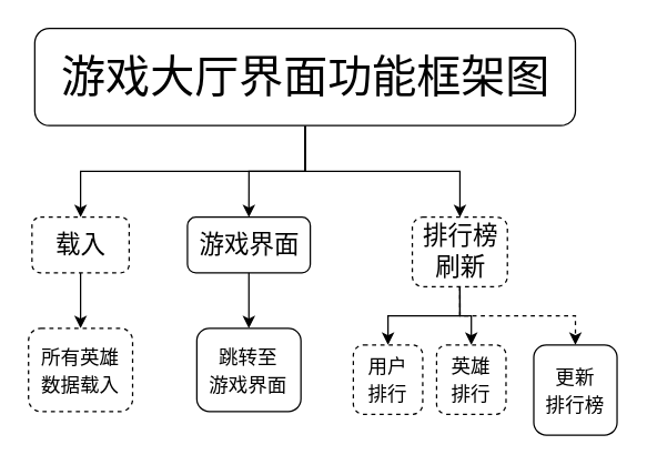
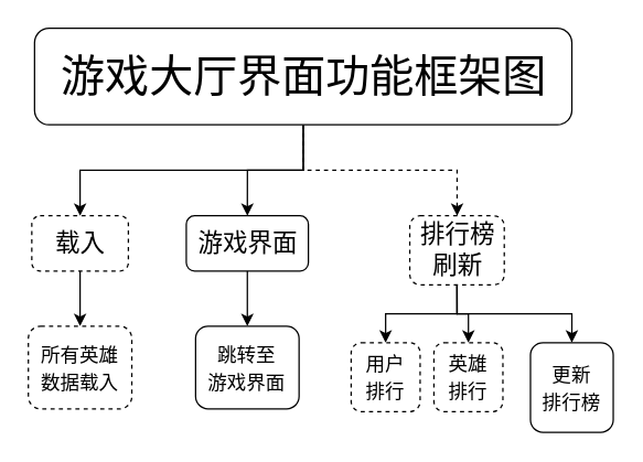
- <mxCell id="3" style="edgeStyle=orthogonalEdgeStyle;rounded=0;orthogonalLoop=1;jettySize=auto;html=1;fontFamily=Times New Roman;fontSize=16;" edge="1" parent="1" source="5" target="13"><mxGeometry relative="1" as="geometry" /></mxCell>
+ <mxCell id="3" style="edgeStyle=orthogonalEdgeStyle;rounded=0;orthogonalLoop=1;jettySize=auto;html=1;fontFamily=Times New Roman;fontSize=16;dashed=1;" edge="1" parent="1" source="5" target="13"><mxGeometry relative="1" as="geometry" /></mxCell>
- <mxCell id="11" style="edgeStyle=orthogonalEdgeStyle;rounded=0;orthogonalLoop=1;jettySize=auto;html=1;exitX=0.5;exitY=1;exitDx=0;exitDy=0;entryX=0.5;entryY=0;entryDx=0;entryDy=0;dashed=1;" edge="1" parent="1" source="13" target="18"><mxGeometry relative="1" as="geometry" /></mxCell>
+ <mxCell id="11" style="edgeStyle=orthogonalEdgeStyle;rounded=0;orthogonalLoop=1;jettySize=auto;html=1;exitX=0.5;exitY=1;exitDx=0;exitDy=0;entryX=0.5;entryY=0;entryDx=0;entryDy=0;" edge="1" parent="1" source="13" target="18"><mxGeometry relative="1" as="geometry" /></mxCell>
